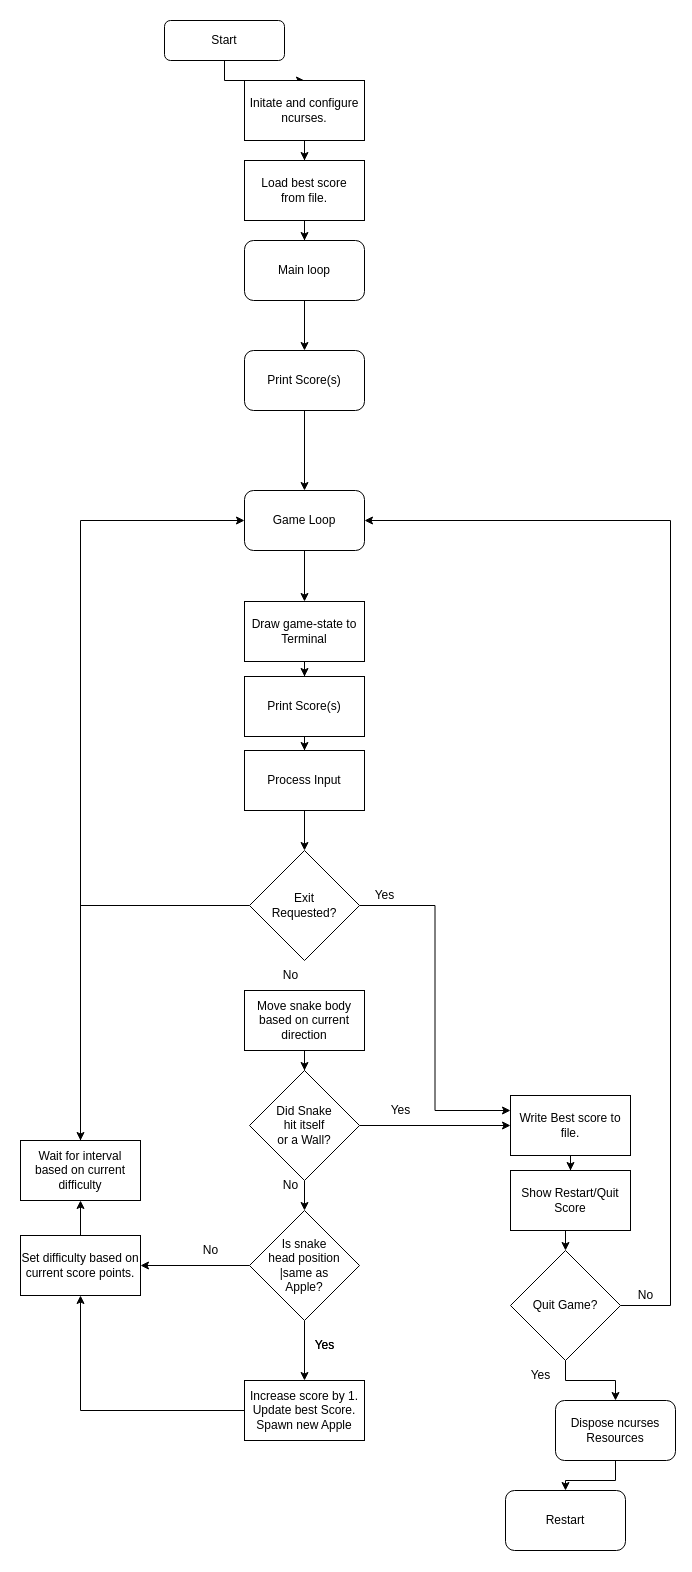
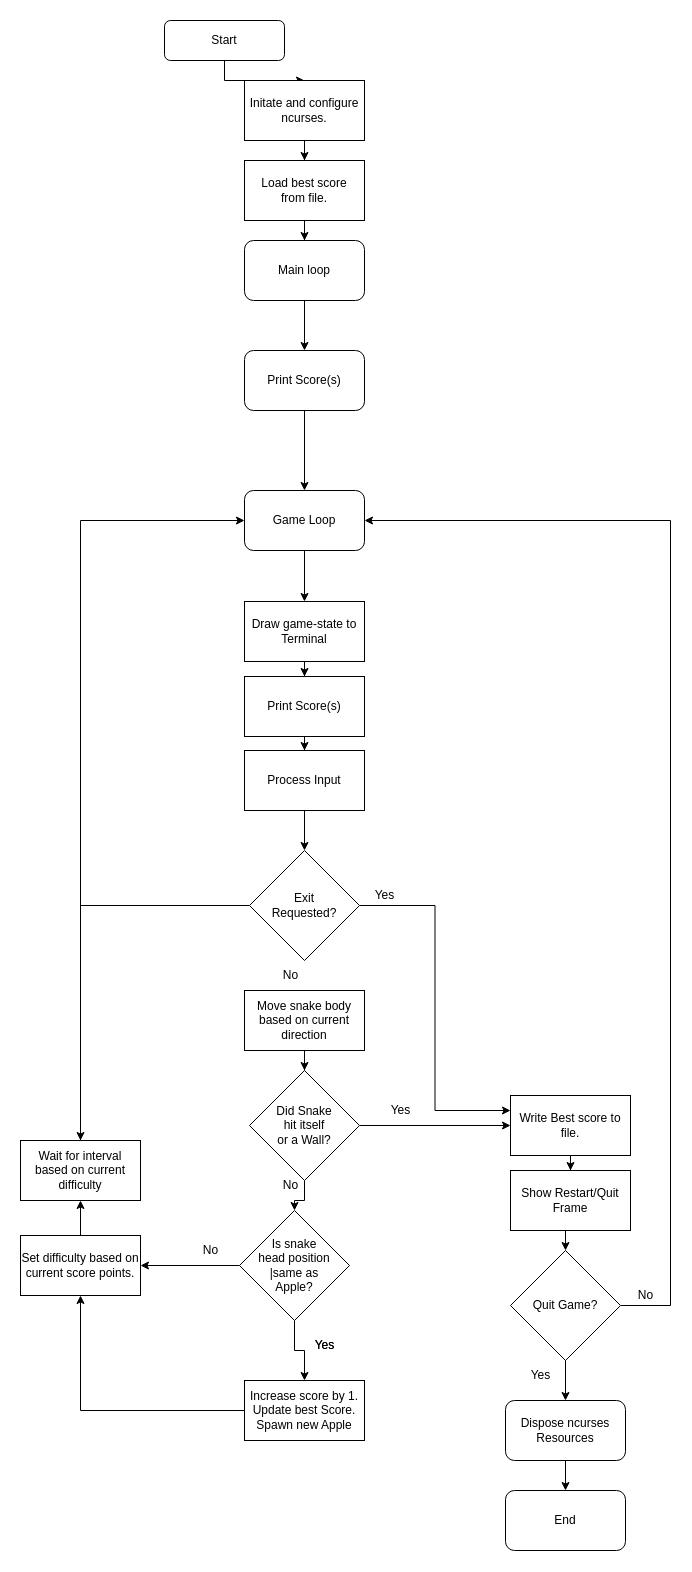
- <mxCell id="44" value="Show Restart/Quit&lt;br&gt;Score" style="whiteSpace=wrap;html=1;" vertex="1" parent="1"><mxGeometry x="510" y="1170" width="120" height="60" as="geometry" /></mxCell>
+ <mxCell id="44" value="Show Restart/Quit&lt;br&gt;Frame" style="whiteSpace=wrap;html=1;" vertex="1" parent="1"><mxGeometry x="510" y="1170" width="120" height="60" as="geometry" /></mxCell>
- <mxCell id="30" value="Is snake&lt;br&gt;head position&lt;br&gt;|same as&lt;br&gt;Apple?" style="rhombus;whiteSpace=wrap;html=1;" vertex="1" parent="1"><mxGeometry x="249" y="1210" width="110" height="110" as="geometry" /></mxCell>
+ <mxCell id="30" value="Is snake&lt;br&gt;head position&lt;br&gt;|same as&lt;br&gt;Apple?" style="rhombus;whiteSpace=wrap;html=1;" vertex="1" parent="1"><mxGeometry x="239" y="1210" width="110" height="110" as="geometry" /></mxCell>
- <mxCell id="54" value="Dispose ncurses Resources" style="rounded=1;whiteSpace=wrap;html=1;" vertex="1" parent="1"><mxGeometry x="555" y="1400" width="120" height="60" as="geometry" /></mxCell>
+ <mxCell id="54" value="Dispose ncurses Resources" style="rounded=1;whiteSpace=wrap;html=1;" vertex="1" parent="1"><mxGeometry x="505" y="1400" width="120" height="60" as="geometry" /></mxCell>
- <mxCell id="50" value="Restart" style="rounded=1;whiteSpace=wrap;html=1;" vertex="1" parent="1"><mxGeometry x="505" y="1490" width="120" height="60" as="geometry" /></mxCell>
+ <mxCell id="50" value="End" style="rounded=1;whiteSpace=wrap;html=1;" vertex="1" parent="1"><mxGeometry x="505" y="1490" width="120" height="60" as="geometry" /></mxCell>
